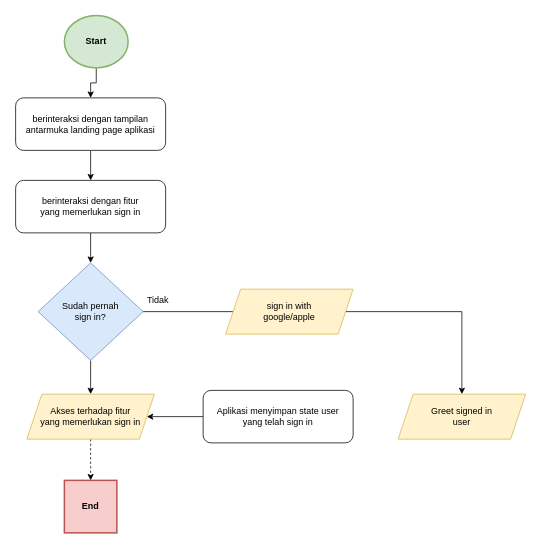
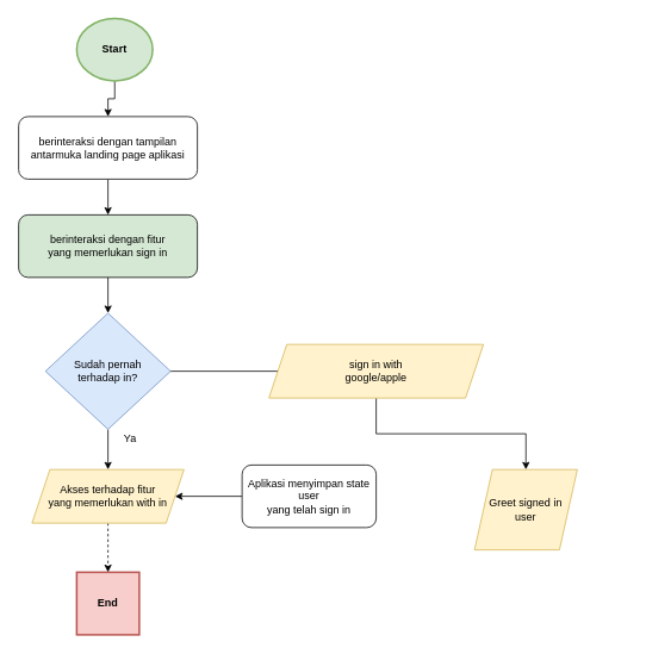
- <mxCell id="16" value="  berinteraksi dengan fitur &lt;br&gt;yang&amp;nbsp;memerlukan sign in" style="rounded=1;whiteSpace=wrap;html=1;fontSize=12;glass=0;strokeWidth=1;shadow=0;" parent="1" vertex="1"><mxGeometry x="20" y="240" width="200" height="70" as="geometry" /></mxCell>
+ <mxCell id="16" value="  berinteraksi dengan fitur &lt;br&gt;yang&amp;nbsp;memerlukan sign in" style="rounded=1;whiteSpace=wrap;html=1;fontSize=12;glass=0;strokeWidth=1;shadow=0;fillColor=#d5e8d4;" parent="1" vertex="1"><mxGeometry x="20" y="240" width="200" height="70" as="geometry" /></mxCell>
- <mxCell id="14" value="&lt;font color=&quot;#000000&quot;&gt;Tidak&lt;/font&gt;" style="text;html=1;strokeColor=none;fillColor=none;align=center;verticalAlign=middle;whiteSpace=wrap;rounded=0;fontColor=#FFFFFF;" parent="1" vertex="1"><mxGeometry x="200" y="390" width="20" height="20" as="geometry" /></mxCell>
- <mxCell id="8" value="Sudah pernah&lt;br&gt;sign in?" style="rhombus;whiteSpace=wrap;html=1;strokeWidth=1;fillColor=#dae8fc;strokeColor=#6c8ebf;" parent="1" vertex="1"><mxGeometry x="50" y="350" width="140" height="130" as="geometry" /></mxCell>
+ <mxCell id="8" value="Sudah pernah&lt;br&gt;terhadap in?" style="rhombus;whiteSpace=wrap;html=1;strokeWidth=1;fillColor=#dae8fc;strokeColor=#6c8ebf;" parent="1" vertex="1"><mxGeometry x="50" y="350" width="140" height="130" as="geometry" /></mxCell>
- <mxCell id="12" value="sign in with &lt;br&gt;google/apple" style="shape=parallelogram;perimeter=parallelogramPerimeter;whiteSpace=wrap;html=1;fixedSize=1;strokeWidth=1;fillColor=#fff2cc;strokeColor=#d6b656;" parent="1" vertex="1"><mxGeometry x="300" y="385" width="170" height="60" as="geometry" /></mxCell>
+ <mxCell id="12" value="sign in with &lt;br&gt;google/apple" style="shape=parallelogram;perimeter=parallelogramPerimeter;whiteSpace=wrap;html=1;fixedSize=1;strokeWidth=1;fillColor=#fff2cc;strokeColor=#d6b656;" parent="1" vertex="1"><mxGeometry x="300" y="385" width="240" height="60" as="geometry" /></mxCell>
+ <mxCell id="13" value="&lt;font color=&quot;#000000&quot;&gt;Ya&lt;/font&gt;" style="text;html=1;strokeColor=none;fillColor=none;align=center;verticalAlign=middle;whiteSpace=wrap;rounded=0;fontColor=#FFFFFF;" parent="1" vertex="1"><mxGeometry x="135" y="480" width="20" height="20" as="geometry" /></mxCell>
- <mxCell id="20" value="Akses terhadap fitur&lt;br&gt;yang memerlukan sign in" style="shape=parallelogram;perimeter=parallelogramPerimeter;whiteSpace=wrap;html=1;fixedSize=1;strokeWidth=1;fillColor=#fff2cc;strokeColor=#d6b656;" vertex="1" parent="1"><mxGeometry x="35" y="525" width="170" height="60" as="geometry" /></mxCell>
+ <mxCell id="20" value="Akses terhadap fitur&lt;br&gt;yang memerlukan with in" style="shape=parallelogram;perimeter=parallelogramPerimeter;whiteSpace=wrap;html=1;fixedSize=1;strokeWidth=1;fillColor=#fff2cc;strokeColor=#d6b656;" vertex="1" parent="1"><mxGeometry x="35" y="525" width="170" height="60" as="geometry" /></mxCell>
- <mxCell id="18" value="Aplikasi menyimpan state user&lt;br&gt;yang telah sign in" style="rounded=1;whiteSpace=wrap;html=1;fontSize=12;glass=0;strokeWidth=1;shadow=0;" parent="1" vertex="1"><mxGeometry x="270" y="520" width="200" height="70" as="geometry" /></mxCell>
+ <mxCell id="18" value="Aplikasi menyimpan state user&lt;br&gt;yang telah sign in" style="rounded=1;whiteSpace=wrap;html=1;fontSize=12;glass=0;strokeWidth=1;shadow=0;" parent="1" vertex="1"><mxGeometry x="270" y="520" width="150" height="70" as="geometry" /></mxCell>
- <mxCell id="19" value="Greet signed in&lt;br&gt;user" style="shape=parallelogram;perimeter=parallelogramPerimeter;whiteSpace=wrap;html=1;fixedSize=1;strokeWidth=1;fillColor=#fff2cc;strokeColor=#d6b656;" parent="1" vertex="1"><mxGeometry x="530" y="525" width="170" height="60" as="geometry" /></mxCell>
+ <mxCell id="19" value="Greet signed in&lt;br&gt;user" style="shape=parallelogram;perimeter=parallelogramPerimeter;whiteSpace=wrap;html=1;fixedSize=1;strokeWidth=1;fillColor=#fff2cc;strokeColor=#d6b656;" parent="1" vertex="1"><mxGeometry x="530" y="525" width="115" height="90" as="geometry" /></mxCell>
